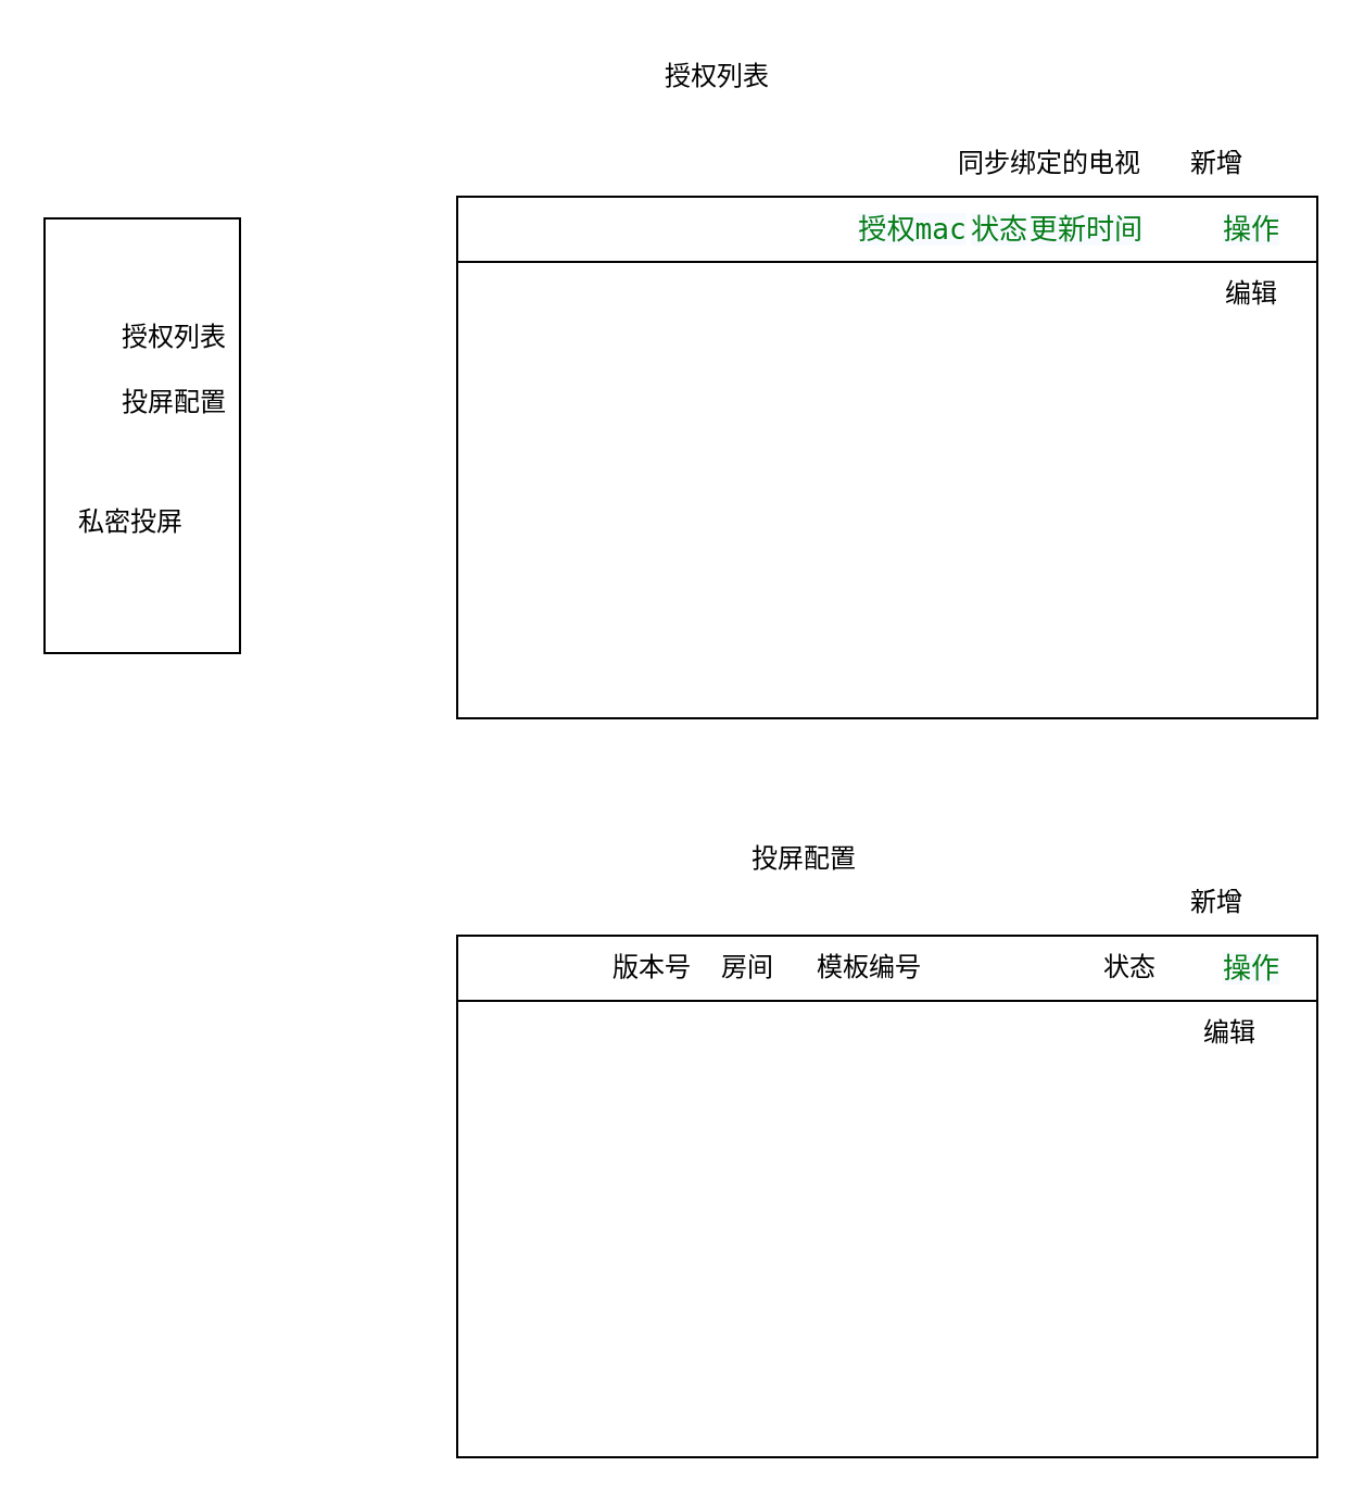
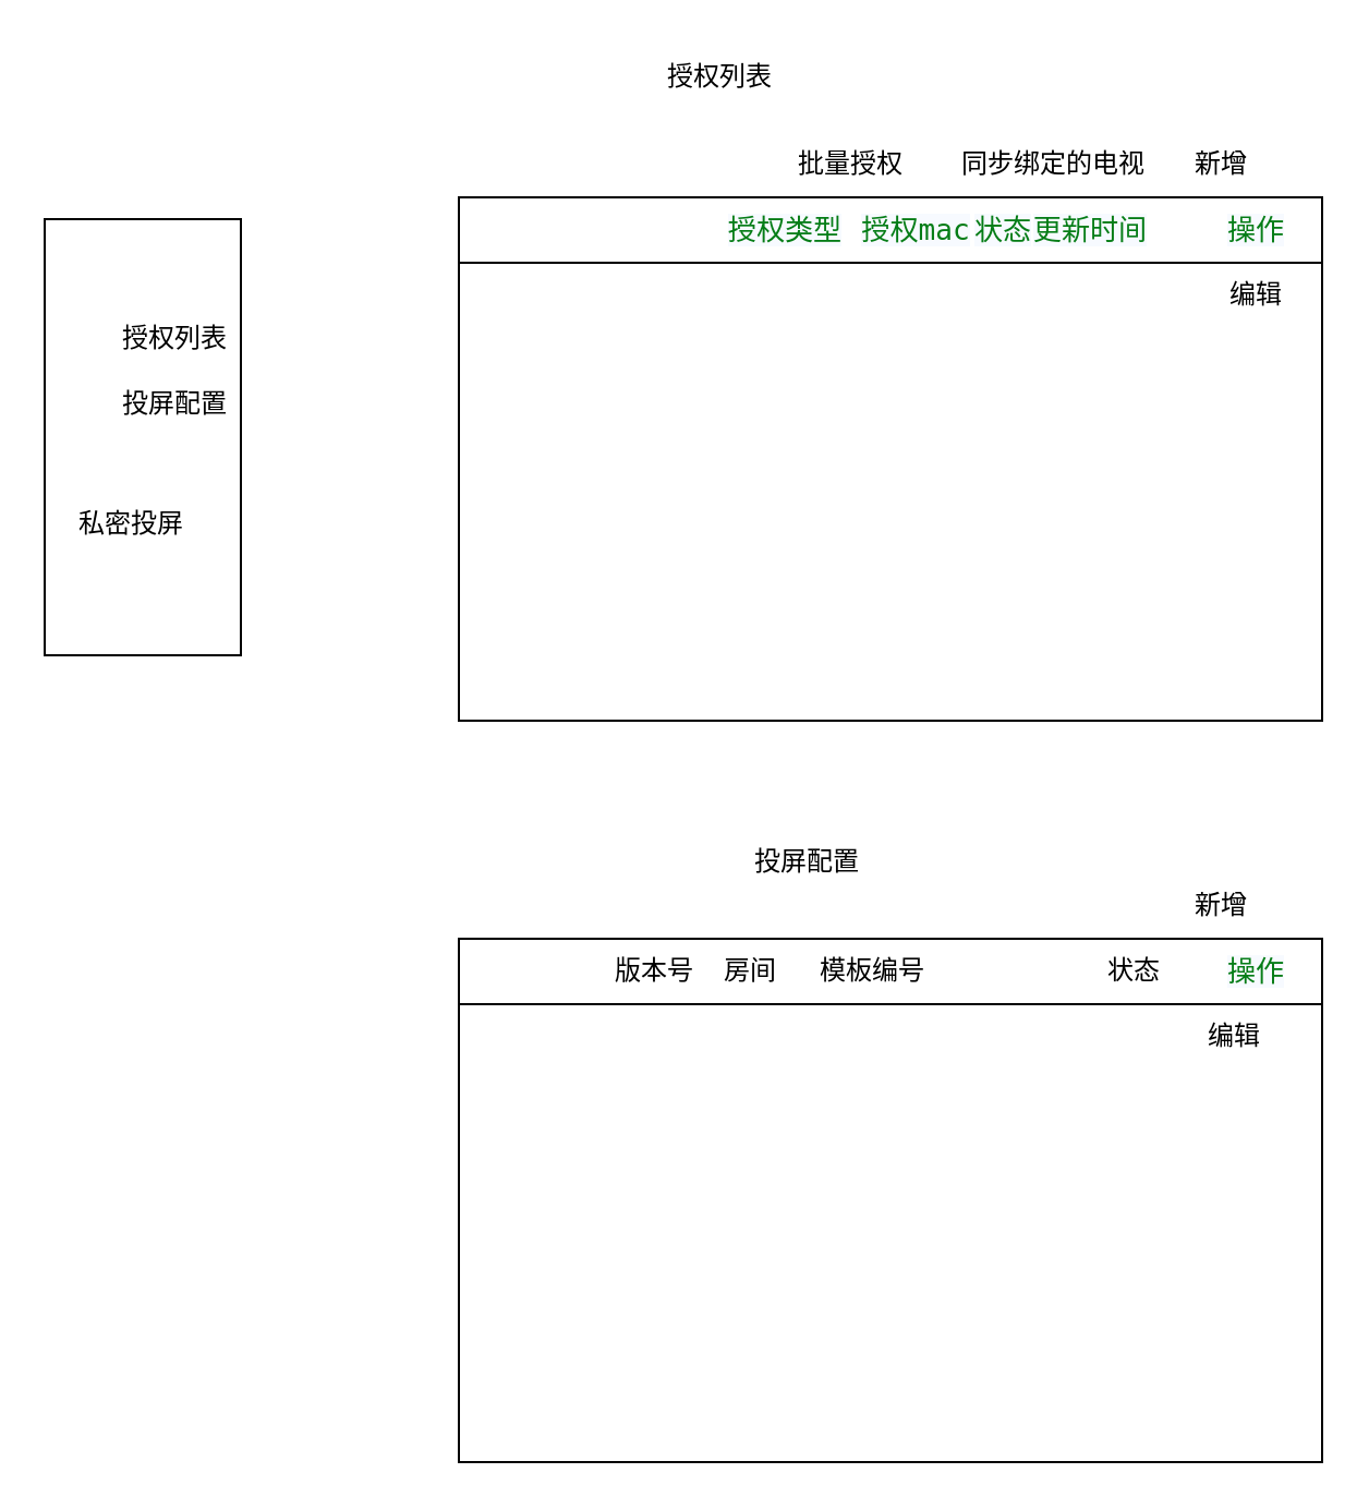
+ <mxCell id="26" value="批量授权" style="text;html=1;align=center;verticalAlign=middle;whiteSpace=wrap;rounded=0;" vertex="1" parent="1"><mxGeometry x="360" y="60" width="60" height="30" as="geometry" /></mxCell>
+ <mxCell id="9" value="&lt;pre style=&quot;background-color: rgb(255, 255, 255); color: rgb(8, 8, 8); font-family: 宋体, monospace; font-size: 9.8pt;&quot;&gt;&lt;pre style=&quot;font-family: 宋体, monospace; font-size: 9.8pt;&quot;&gt;&lt;span style=&quot;color:#067d17;background-color:#f7faff;&quot;&gt;授权类型&lt;/span&gt;&lt;/pre&gt;&lt;/pre&gt;" style="text;html=1;align=center;verticalAlign=middle;whiteSpace=wrap;rounded=0;" vertex="1" parent="1"><mxGeometry x="330" y="90" width="60" height="30" as="geometry" /></mxCell>
